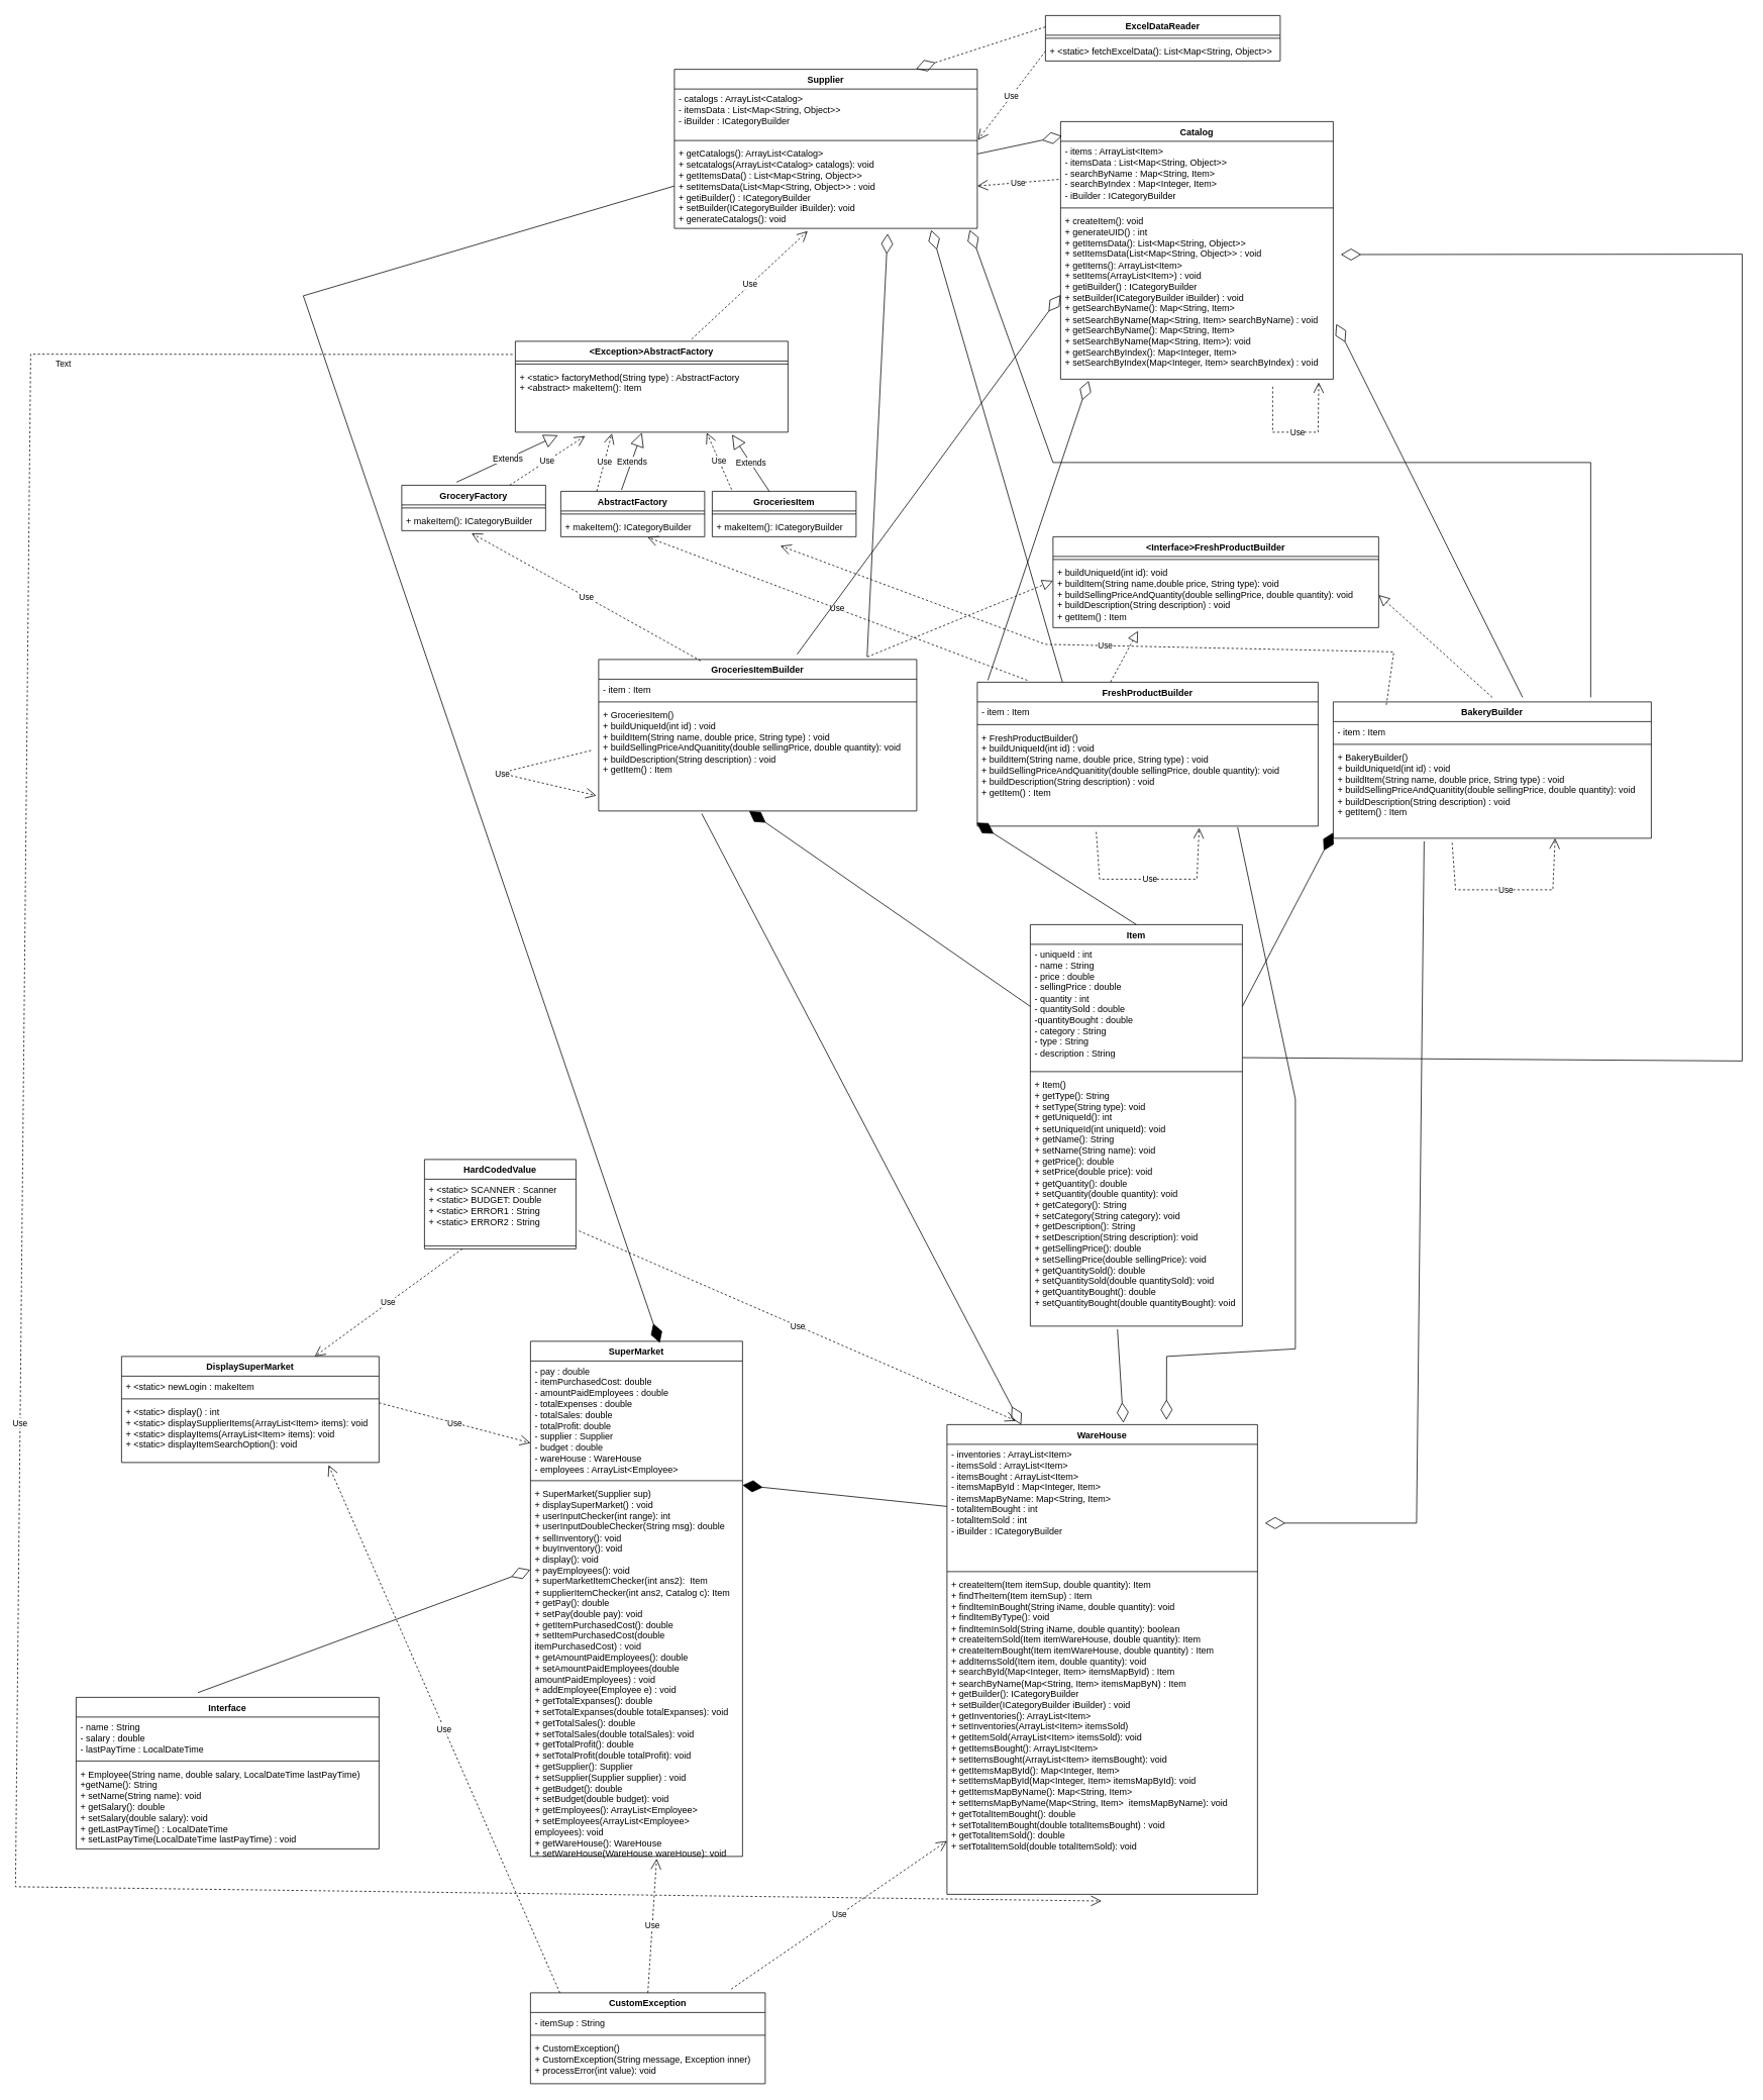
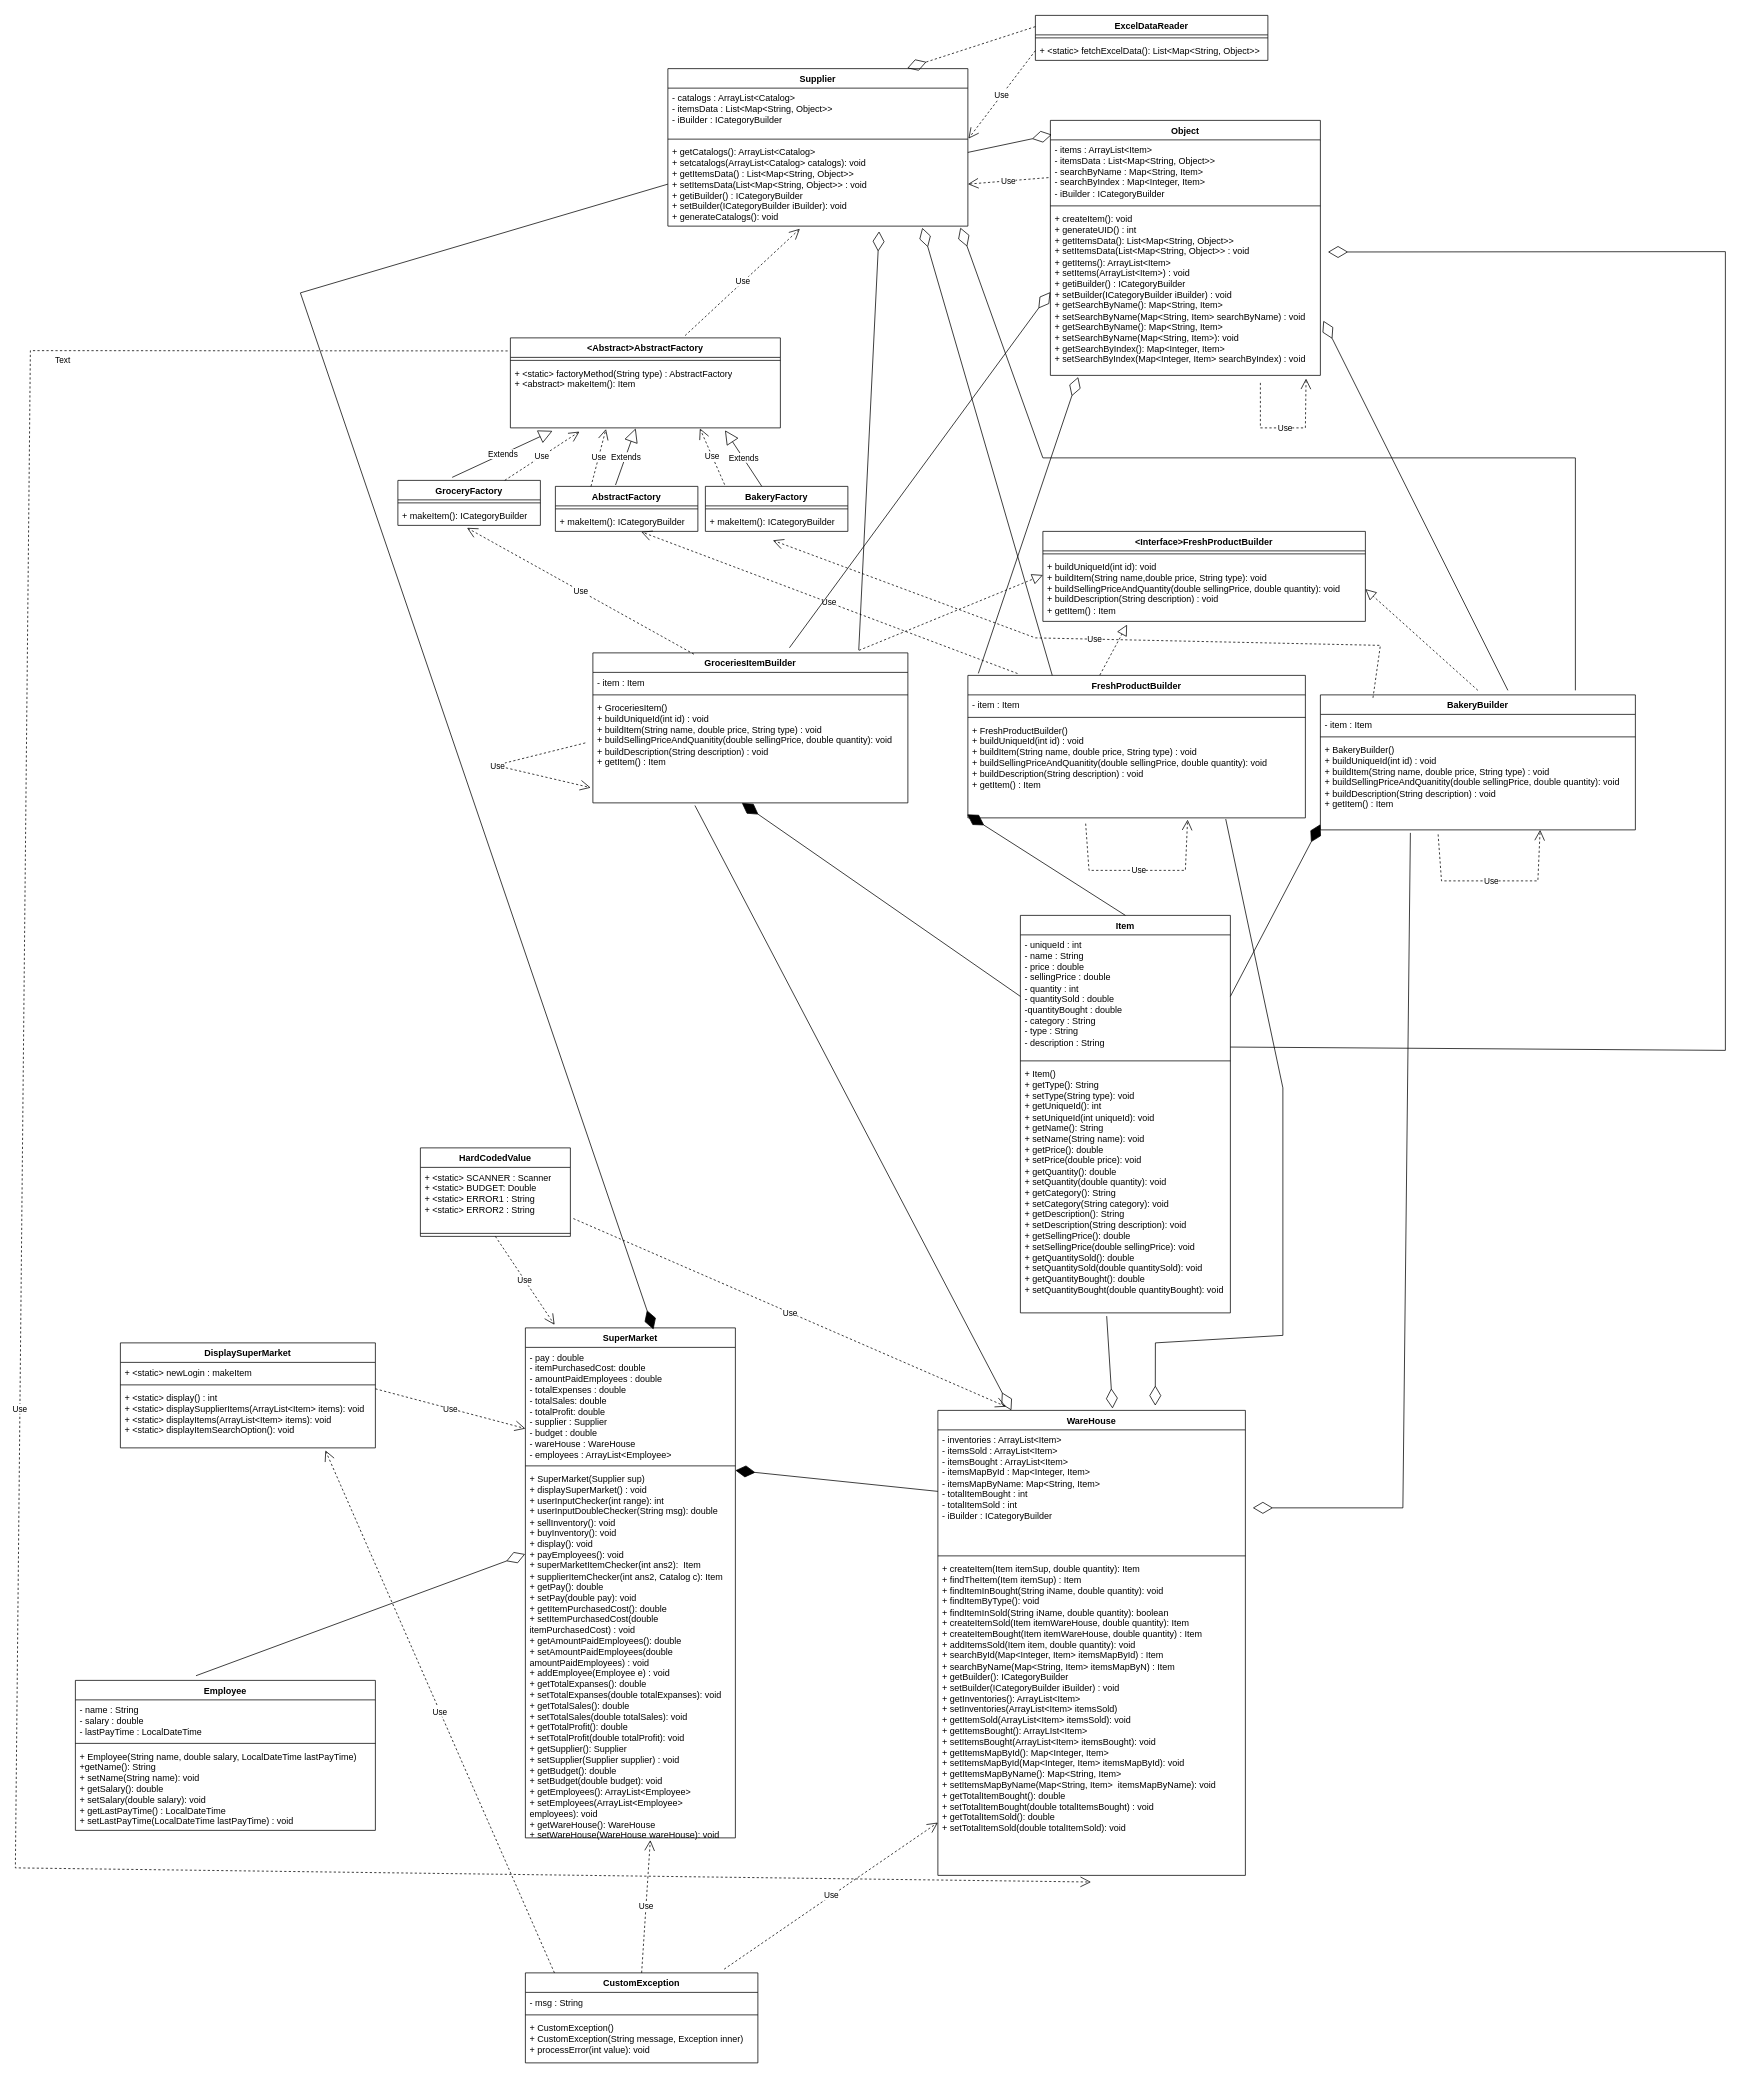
- <mxCell id="10" value="Catalog" style="swimlane;fontStyle=1;align=center;verticalAlign=top;childLayout=stackLayout;horizontal=1;startSize=26;horizontalStack=0;resizeParent=1;resizeParentMax=0;resizeLast=0;collapsible=1;marginBottom=0;whiteSpace=wrap;html=1;" parent="1" vertex="1"><mxGeometry x="1400" y="160" width="360" height="340" as="geometry" /></mxCell>
+ <mxCell id="10" value="Object" style="swimlane;fontStyle=1;align=center;verticalAlign=top;childLayout=stackLayout;horizontal=1;startSize=26;horizontalStack=0;resizeParent=1;resizeParentMax=0;resizeLast=0;collapsible=1;marginBottom=0;whiteSpace=wrap;html=1;" parent="1" vertex="1"><mxGeometry x="1400" y="160" width="360" height="340" as="geometry" /></mxCell>
- <mxCell id="49" value="&amp;lt;Exception&amp;gt;AbstractFactory&lt;br&gt;" style="swimlane;fontStyle=1;align=center;verticalAlign=top;childLayout=stackLayout;horizontal=1;startSize=26;horizontalStack=0;resizeParent=1;resizeParentMax=0;resizeLast=0;collapsible=1;marginBottom=0;whiteSpace=wrap;html=1;" parent="1" vertex="1"><mxGeometry x="680" y="450" width="360" height="120" as="geometry" /></mxCell>
+ <mxCell id="49" value="&amp;lt;Abstract&amp;gt;AbstractFactory&lt;br&gt;" style="swimlane;fontStyle=1;align=center;verticalAlign=top;childLayout=stackLayout;horizontal=1;startSize=26;horizontalStack=0;resizeParent=1;resizeParentMax=0;resizeLast=0;collapsible=1;marginBottom=0;whiteSpace=wrap;html=1;" parent="1" vertex="1"><mxGeometry x="680" y="450" width="360" height="120" as="geometry" /></mxCell>
- <mxCell id="59" value="GroceriesItem" style="swimlane;fontStyle=1;align=center;verticalAlign=top;childLayout=stackLayout;horizontal=1;startSize=26;horizontalStack=0;resizeParent=1;resizeParentMax=0;resizeLast=0;collapsible=1;marginBottom=0;whiteSpace=wrap;html=1;" parent="1" vertex="1"><mxGeometry x="940" y="648" width="190" height="60" as="geometry" /></mxCell>
+ <mxCell id="59" value="BakeryFactory" style="swimlane;fontStyle=1;align=center;verticalAlign=top;childLayout=stackLayout;horizontal=1;startSize=26;horizontalStack=0;resizeParent=1;resizeParentMax=0;resizeLast=0;collapsible=1;marginBottom=0;whiteSpace=wrap;html=1;" parent="1" vertex="1"><mxGeometry x="940" y="648" width="190" height="60" as="geometry" /></mxCell>
+ <mxCell id="99" value="Use" style="endArrow=open;endSize=12;dashed=1;html=1;rounded=0;exitX=0.5;exitY=1;exitDx=0;exitDy=0;entryX=0.139;entryY=-0.006;entryDx=0;entryDy=0;entryPerimeter=0;" parent="1" source="68" target="2" edge="1"><mxGeometry width="160" relative="1" as="geometry"><mxPoint x="740" y="1720" as="sourcePoint" /><mxPoint x="900" y="1720" as="targetPoint" /></mxGeometry></mxCell>
- <mxCell id="111" value="Use" style="endArrow=open;endSize=12;dashed=1;html=1;rounded=0;exitX=0.25;exitY=1;exitDx=0;exitDy=0;entryX=0.75;entryY=0;entryDx=0;entryDy=0;" edge="1" parent="1" source="68" target="71"><mxGeometry width="160" relative="1" as="geometry"><mxPoint x="670" y="1658" as="sourcePoint" /><mxPoint x="749" y="1776" as="targetPoint" /></mxGeometry></mxCell>
- <mxCell id="18" value="Interface" style="swimlane;fontStyle=1;align=center;verticalAlign=top;childLayout=stackLayout;horizontal=1;startSize=26;horizontalStack=0;resizeParent=1;resizeParentMax=0;resizeLast=0;collapsible=1;marginBottom=0;whiteSpace=wrap;html=1;" parent="1" vertex="1"><mxGeometry x="100" y="2240" width="400" height="200" as="geometry" /></mxCell>
+ <mxCell id="18" value="Employee" style="swimlane;fontStyle=1;align=center;verticalAlign=top;childLayout=stackLayout;horizontal=1;startSize=26;horizontalStack=0;resizeParent=1;resizeParentMax=0;resizeLast=0;collapsible=1;marginBottom=0;whiteSpace=wrap;html=1;" parent="1" vertex="1"><mxGeometry x="100" y="2240" width="400" height="200" as="geometry" /></mxCell>
- <mxCell id="65" value="- itemSup : String&lt;br&gt;" style="text;strokeColor=none;fillColor=none;align=left;verticalAlign=top;spacingLeft=4;spacingRight=4;overflow=hidden;rotatable=0;points=[[0,0.5],[1,0.5]];portConstraint=eastwest;whiteSpace=wrap;html=1;" parent="64" vertex="1"><mxGeometry y="26" width="310" height="26" as="geometry" /></mxCell>
+ <mxCell id="65" value="- msg : String&lt;br&gt;" style="text;strokeColor=none;fillColor=none;align=left;verticalAlign=top;spacingLeft=4;spacingRight=4;overflow=hidden;rotatable=0;points=[[0,0.5],[1,0.5]];portConstraint=eastwest;whiteSpace=wrap;html=1;" parent="64" vertex="1"><mxGeometry y="26" width="310" height="26" as="geometry" /></mxCell>
